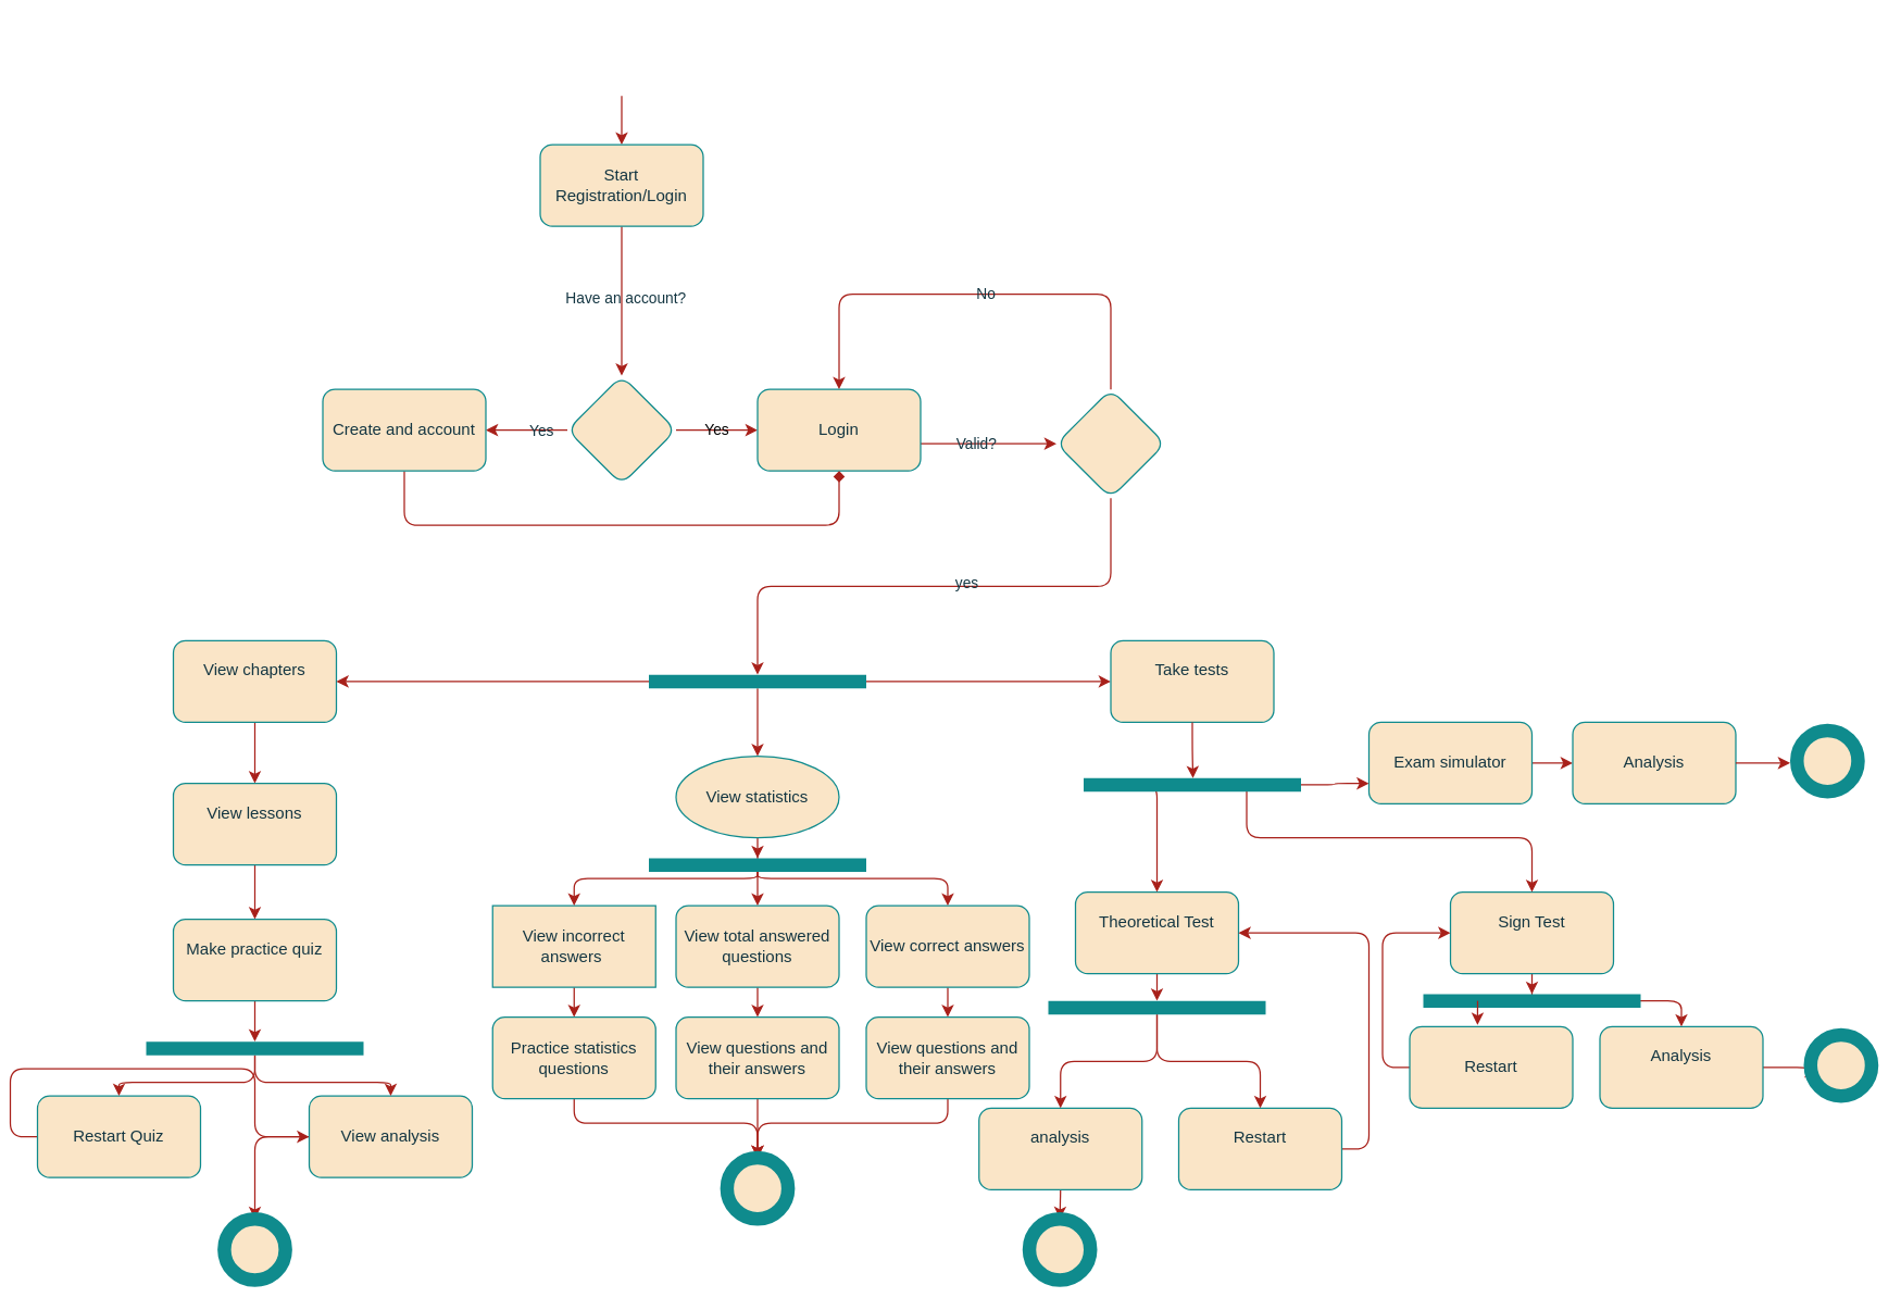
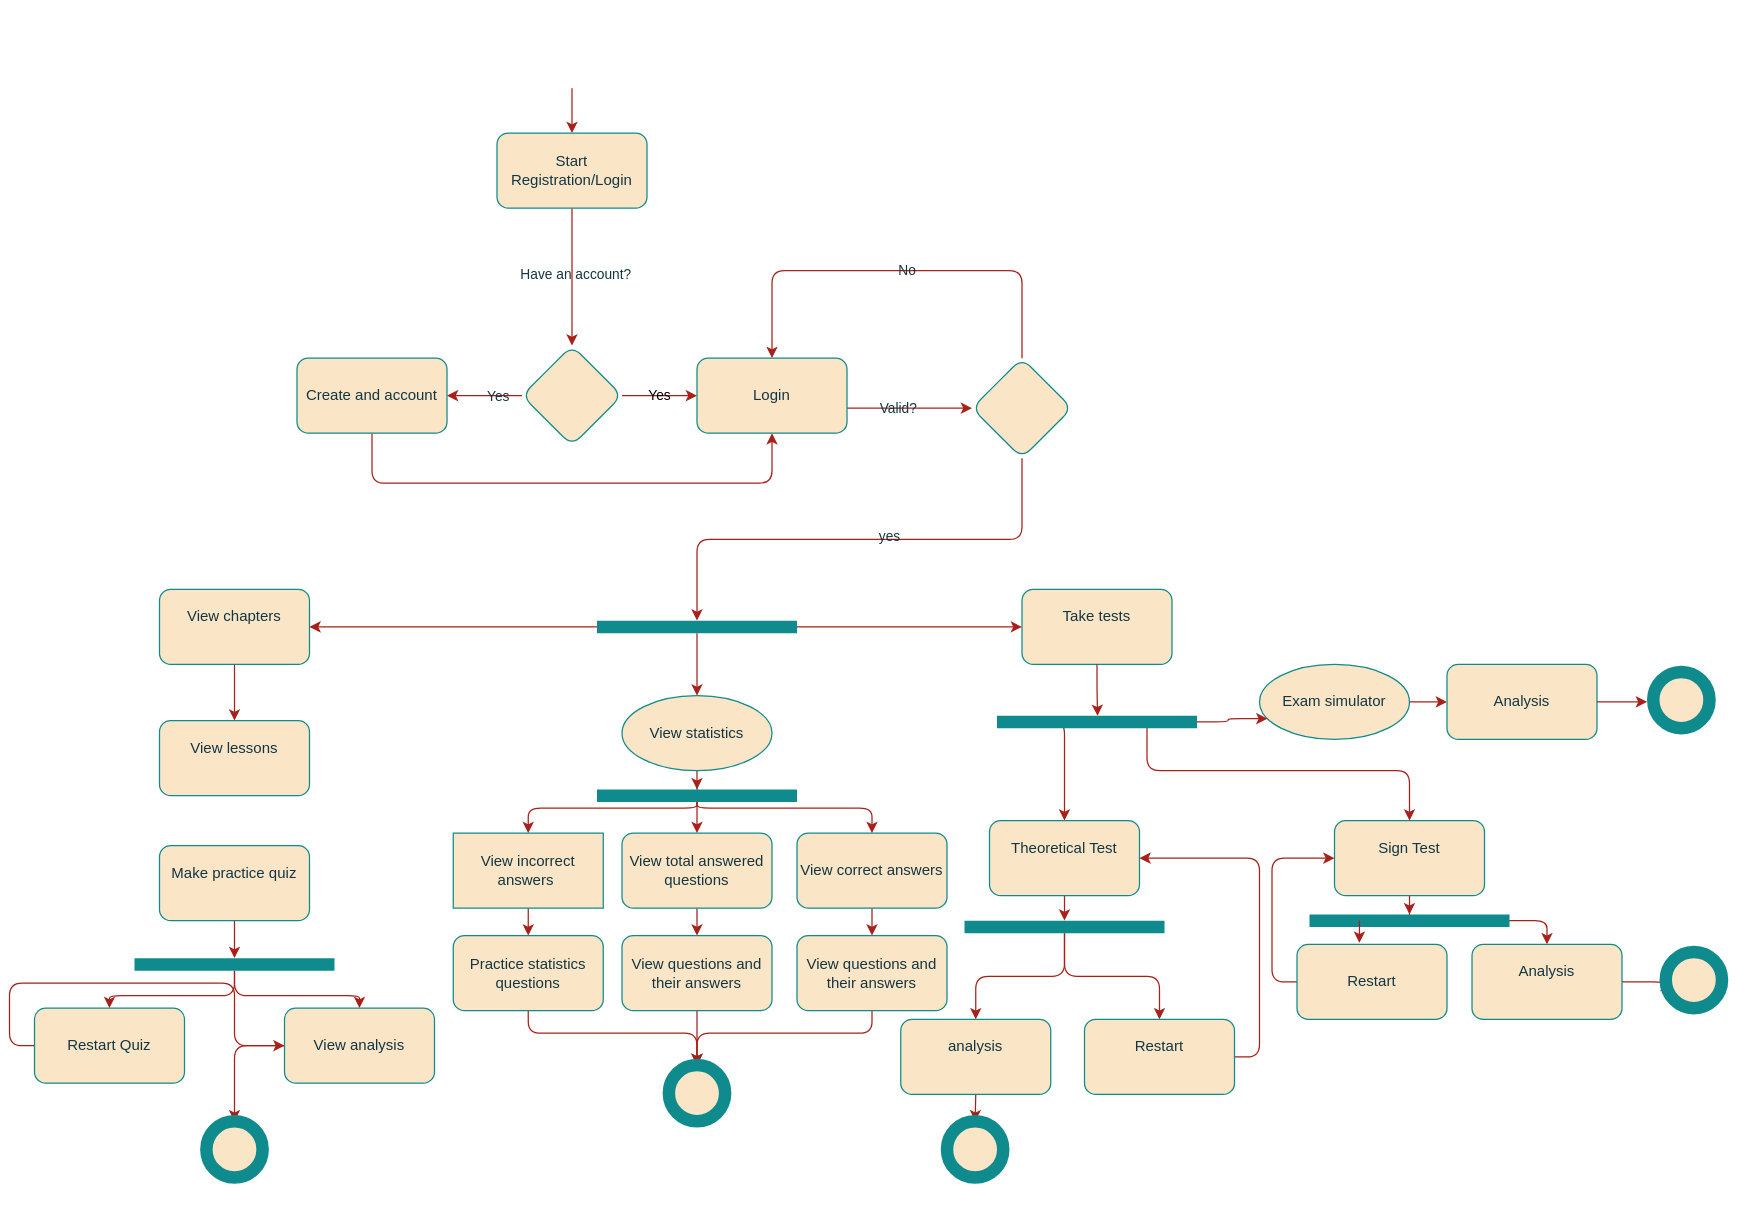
- <mxCell id="14" style="edgeStyle=orthogonalEdgeStyle;rounded=1;orthogonalLoop=1;jettySize=auto;html=1;entryX=0.5;entryY=1;entryDx=0;entryDy=0;labelBackgroundColor=none;strokeColor=#A8201A;fontColor=default;endArrow=diamond;" parent="1" source="15" target="13" edge="1"><mxGeometry relative="1" as="geometry"><Array as="points"><mxPoint x="290" y="386" /><mxPoint x="610" y="386" /></Array></mxGeometry></mxCell>
+ <mxCell id="14" style="edgeStyle=orthogonalEdgeStyle;rounded=1;orthogonalLoop=1;jettySize=auto;html=1;entryX=0.5;entryY=1;entryDx=0;entryDy=0;labelBackgroundColor=none;strokeColor=#A8201A;fontColor=default;" parent="1" source="15" target="13" edge="1"><mxGeometry relative="1" as="geometry"><Array as="points"><mxPoint x="290" y="386" /><mxPoint x="610" y="386" /></Array></mxGeometry></mxCell>
- <mxCell id="43" value="Exam simulator" style="rounded=1;whiteSpace=wrap;html=1;labelBackgroundColor=none;fillColor=#FAE5C7;strokeColor=#0F8B8D;fontColor=#143642;" parent="1" vertex="1"><mxGeometry x="1000" y="531" width="120" height="60" as="geometry" /></mxCell>
+ <mxCell id="43" value="Exam simulator" style="ellipse;whiteSpace=wrap;html=1;labelBackgroundColor=none;fillColor=#FAE5C7;strokeColor=#0F8B8D;fontColor=#143642;" parent="1" vertex="1"><mxGeometry x="1000" y="531" width="120" height="60" as="geometry" /></mxCell>
- <mxCell id="29" style="edgeStyle=orthogonalEdgeStyle;rounded=1;orthogonalLoop=1;jettySize=auto;html=1;exitX=0.5;exitY=1;exitDx=0;exitDy=0;entryX=0.5;entryY=0;entryDx=0;entryDy=0;labelBackgroundColor=none;strokeColor=#A8201A;fontColor=default;" parent="1" source="30" target="32" edge="1"><mxGeometry relative="1" as="geometry" /></mxCell>
